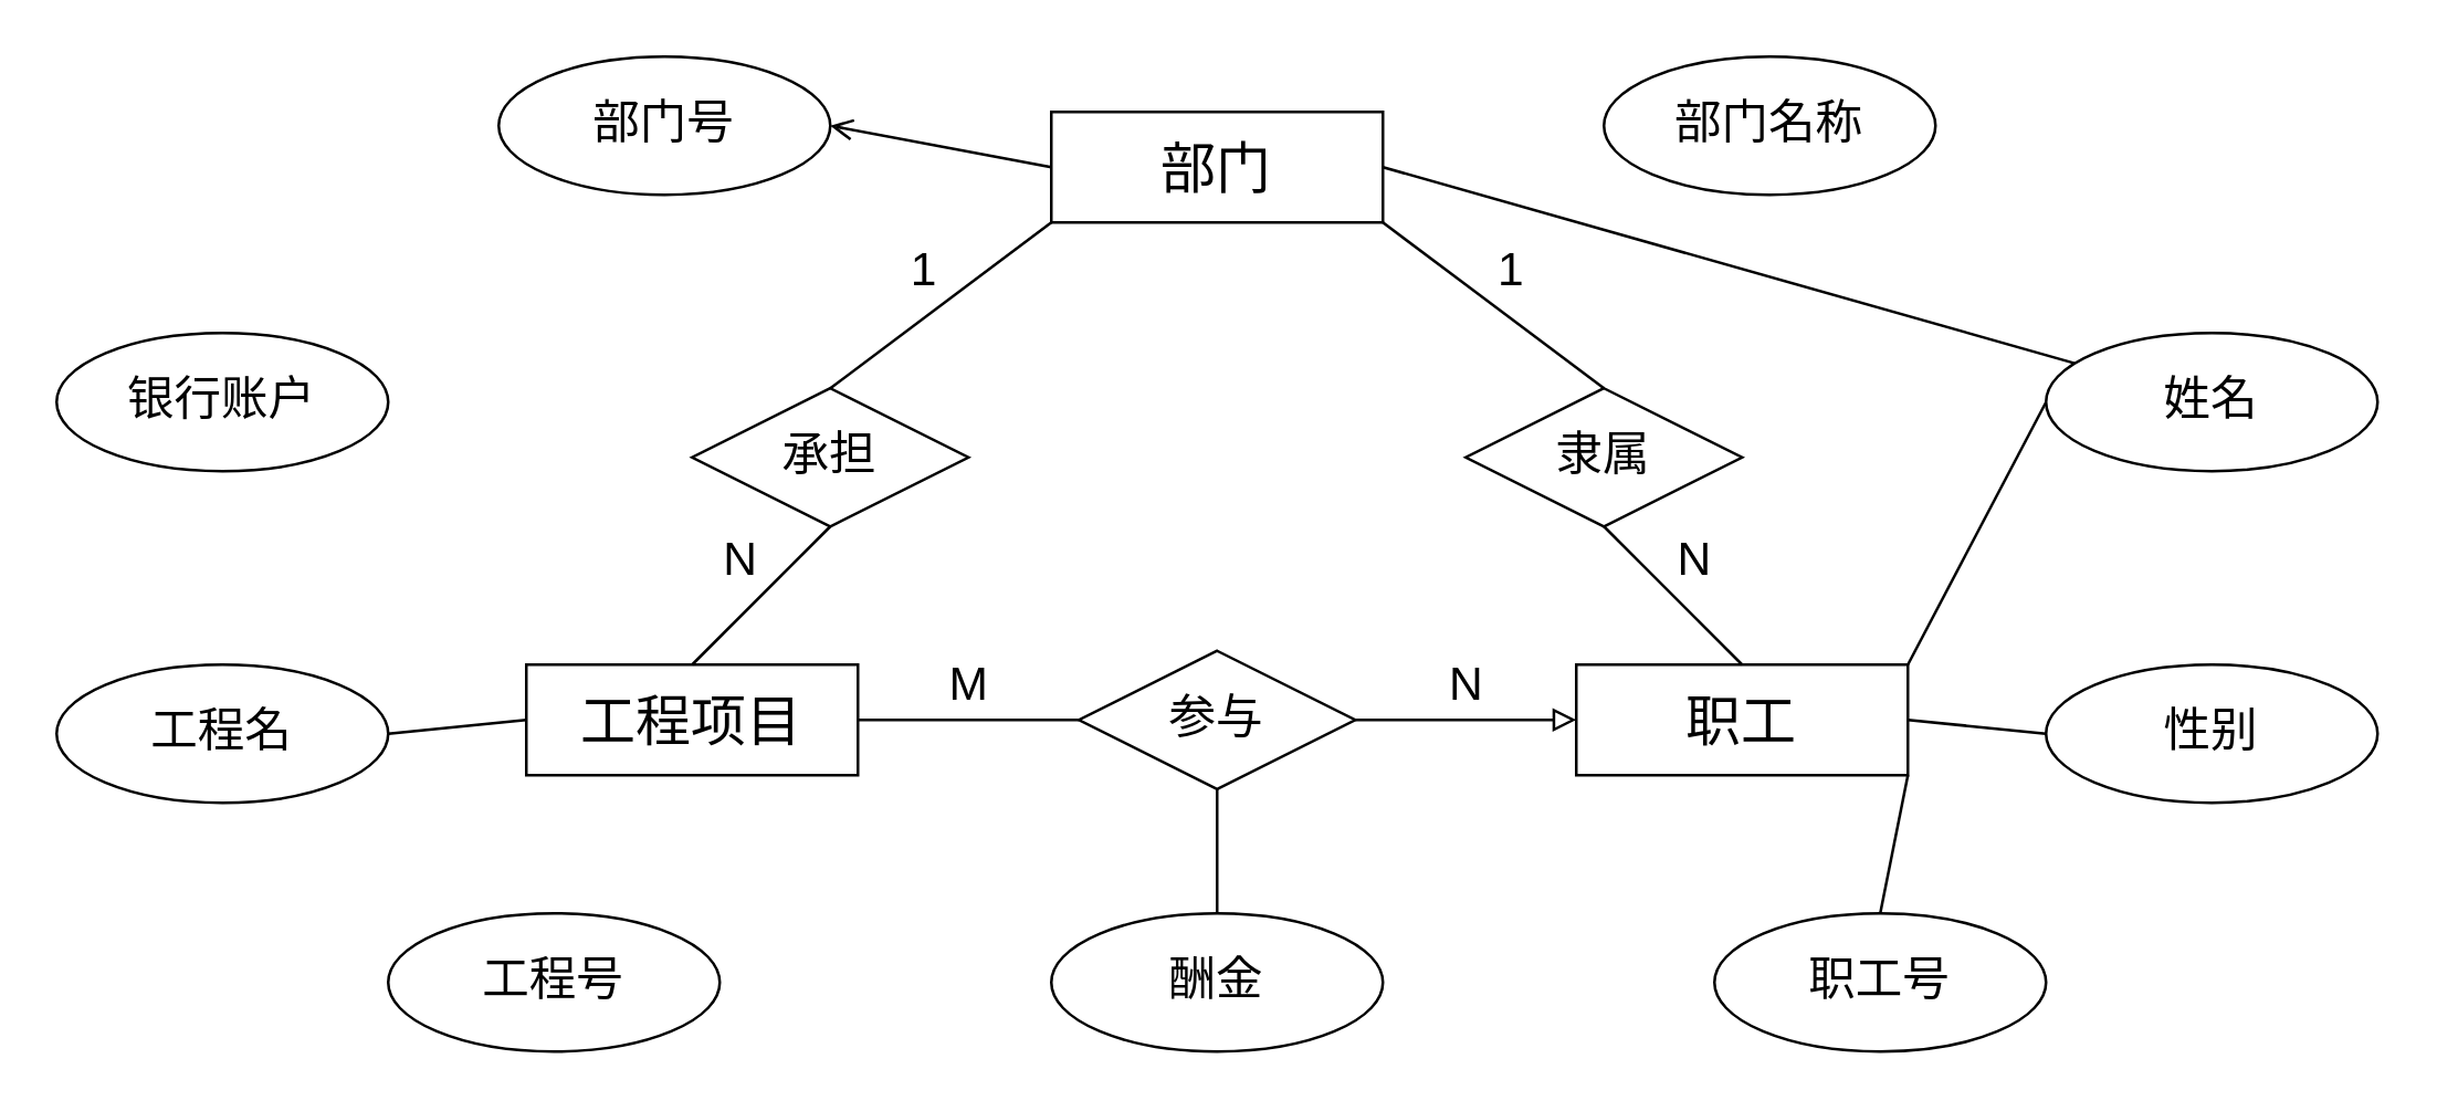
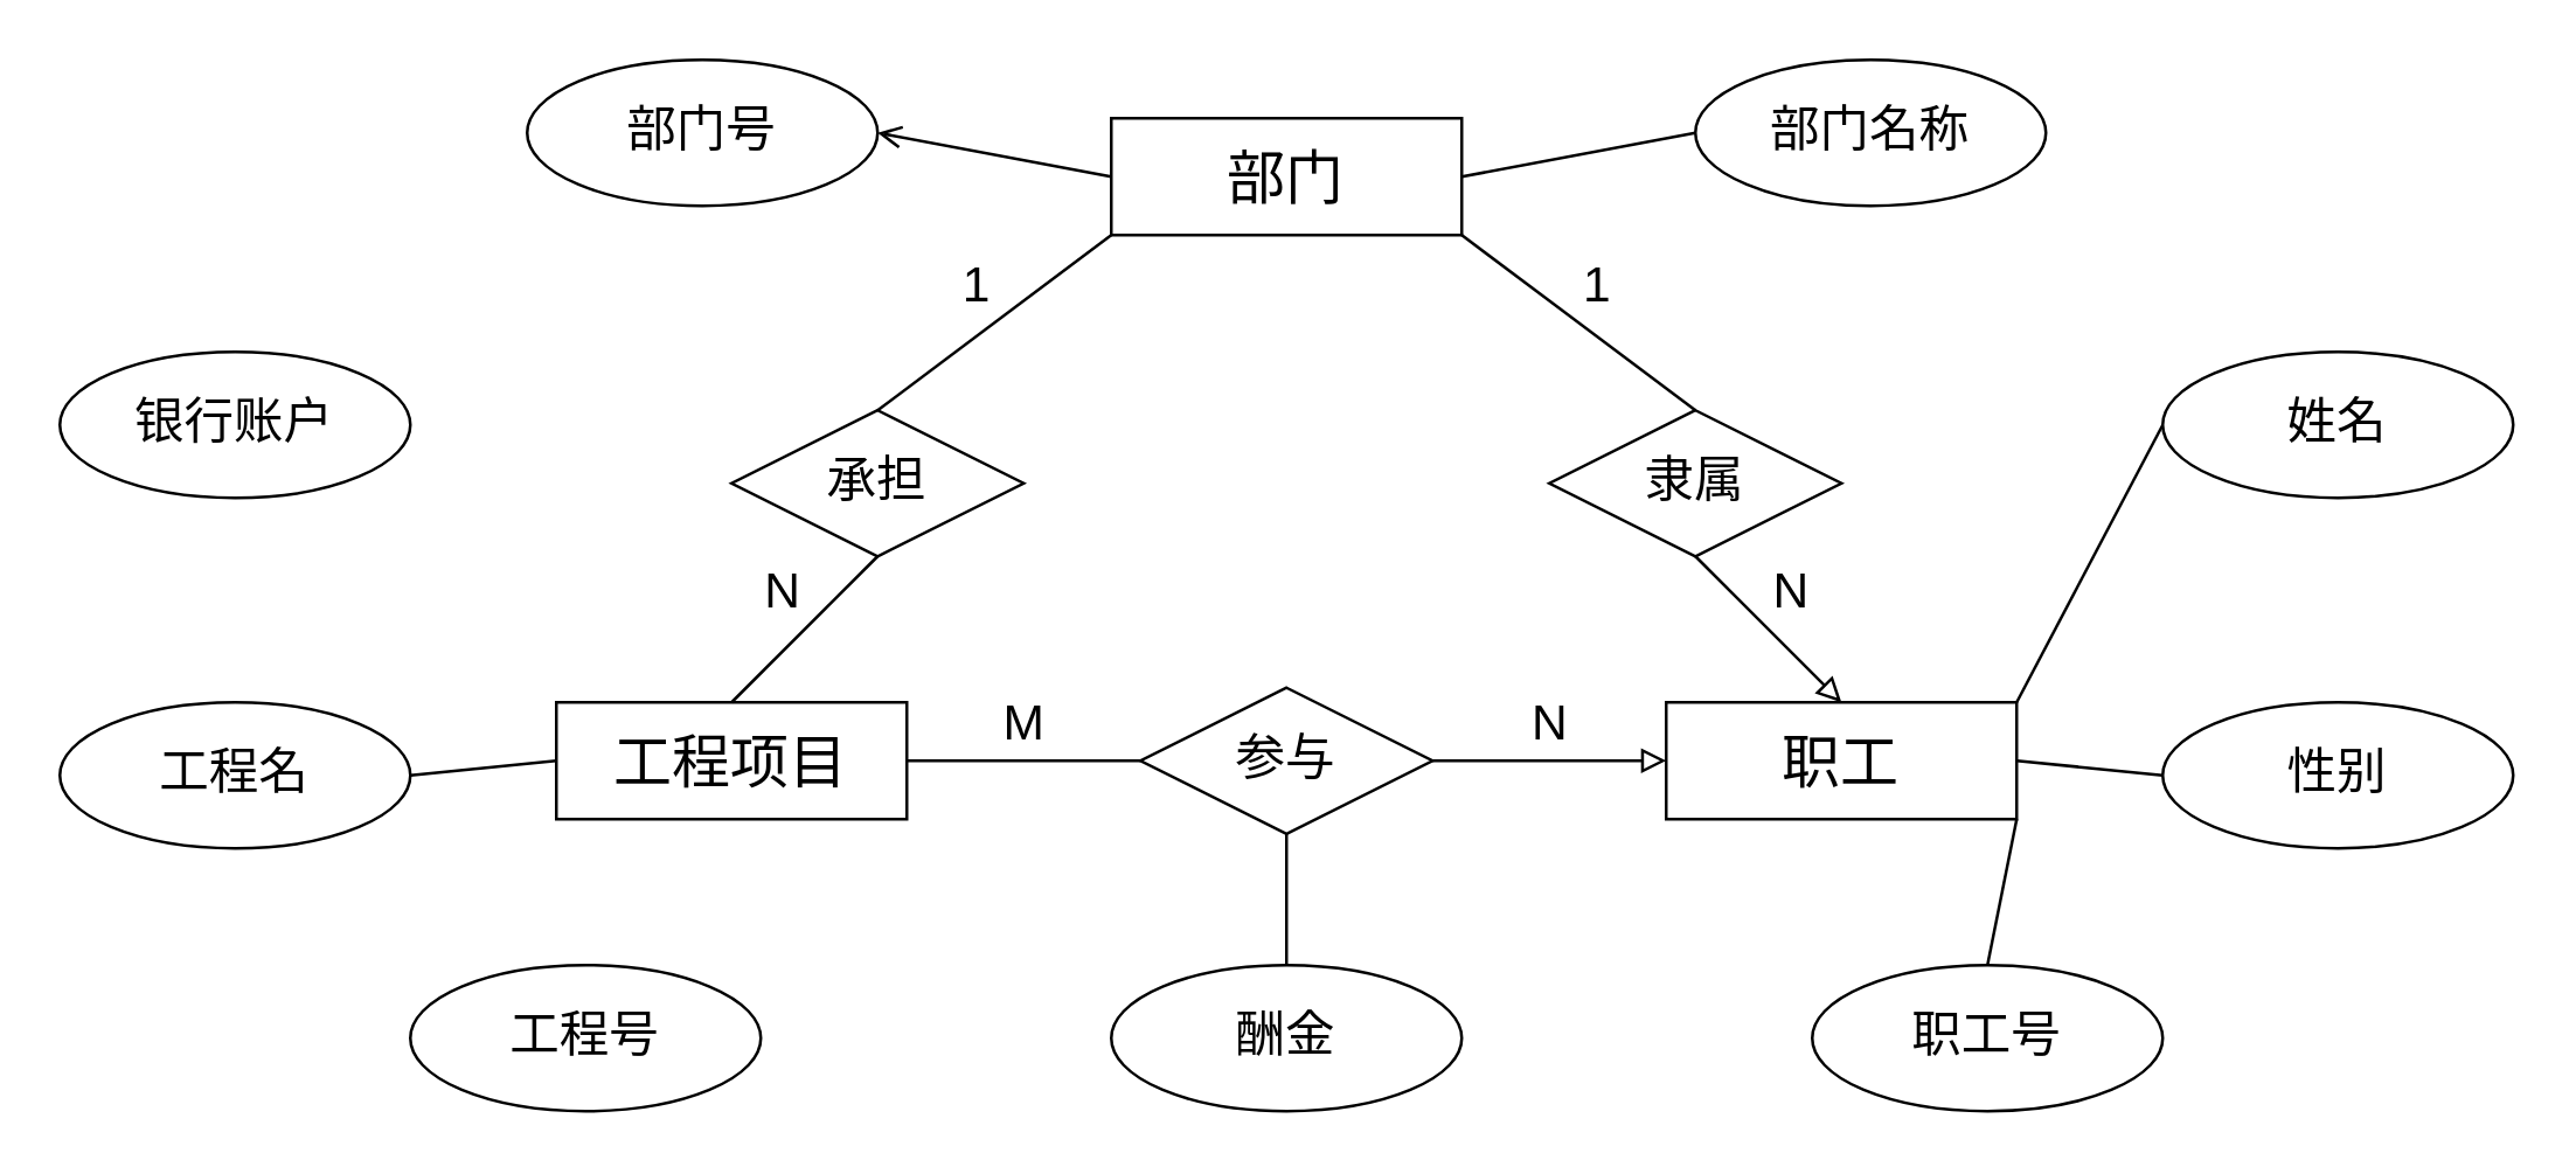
- <mxCell id="5" style="edgeStyle=none;rounded=0;orthogonalLoop=1;jettySize=auto;html=1;exitX=1;exitY=0.5;exitDx=0;exitDy=0;endArrow=none;endFill=0;fontSize=17;" edge="1" parent="1" source="6" target="21"><mxGeometry relative="1" as="geometry" /></mxCell>
+ <mxCell id="5" style="edgeStyle=none;rounded=0;orthogonalLoop=1;jettySize=auto;html=1;exitX=1;exitY=0.5;exitDx=0;exitDy=0;entryX=0;entryY=0.5;entryDx=0;entryDy=0;endArrow=none;endFill=0;fontSize=17;" edge="1" parent="1" source="6" target="15"><mxGeometry relative="1" as="geometry" /></mxCell>
- <mxCell id="25" value="N" style="edgeStyle=none;rounded=0;orthogonalLoop=1;jettySize=auto;html=1;exitX=0.5;exitY=1;exitDx=0;exitDy=0;entryX=0.5;entryY=0;entryDx=0;entryDy=0;endArrow=none;endFill=0;fontSize=17;labelPosition=right;verticalLabelPosition=top;align=left;verticalAlign=bottom;" edge="1" parent="1" source="26" target="13"><mxGeometry relative="1" as="geometry" /></mxCell>
+ <mxCell id="25" value="N" style="edgeStyle=none;rounded=0;orthogonalLoop=1;jettySize=auto;html=1;exitX=0.5;exitY=1;exitDx=0;exitDy=0;entryX=0.5;entryY=0;entryDx=0;entryDy=0;endArrow=block;endFill=0;fontSize=17;labelPosition=right;verticalLabelPosition=top;align=left;verticalAlign=bottom;" edge="1" parent="1" source="26" target="13"><mxGeometry relative="1" as="geometry" /></mxCell>
